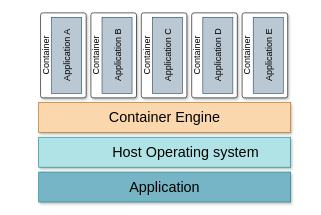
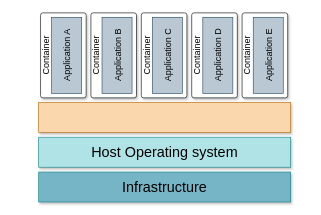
- <mxCell id="5" value="Container Engine" style="text;html=1;strokeColor=none;fillColor=none;align=center;verticalAlign=middle;whiteSpace=wrap;rounded=0;shadow=1;glass=0;fontSize=24;" vertex="1" parent="1"><mxGeometry x="169" y="180" width="210" height="30" as="geometry" /></mxCell>
- <mxCell id="6" value="Host Operating system" style="text;html=1;strokeColor=none;fillColor=none;align=center;verticalAlign=middle;whiteSpace=wrap;rounded=0;shadow=1;glass=0;fontSize=24;" vertex="1" parent="1"><mxGeometry x="149" y="238" width="320" height="30" as="geometry" /></mxCell>
+ <mxCell id="6" value="Host Operating system" style="text;html=1;strokeColor=none;fillColor=none;align=center;verticalAlign=middle;whiteSpace=wrap;rounded=0;shadow=1;glass=0;fontSize=24;" vertex="1" parent="1"><mxGeometry x="114" y="238" width="320" height="30" as="geometry" /></mxCell>
- <mxCell id="7" value="Application" style="text;html=1;strokeColor=none;fillColor=none;align=center;verticalAlign=middle;whiteSpace=wrap;rounded=0;shadow=1;glass=0;fontSize=24;" vertex="1" parent="1"><mxGeometry x="164" y="296" width="220" height="30" as="geometry" /></mxCell>
+ <mxCell id="7" value="Infrastructure" style="text;html=1;strokeColor=none;fillColor=none;align=center;verticalAlign=middle;whiteSpace=wrap;rounded=0;shadow=1;glass=0;fontSize=24;" vertex="1" parent="1"><mxGeometry x="164" y="296" width="220" height="30" as="geometry" /></mxCell>
